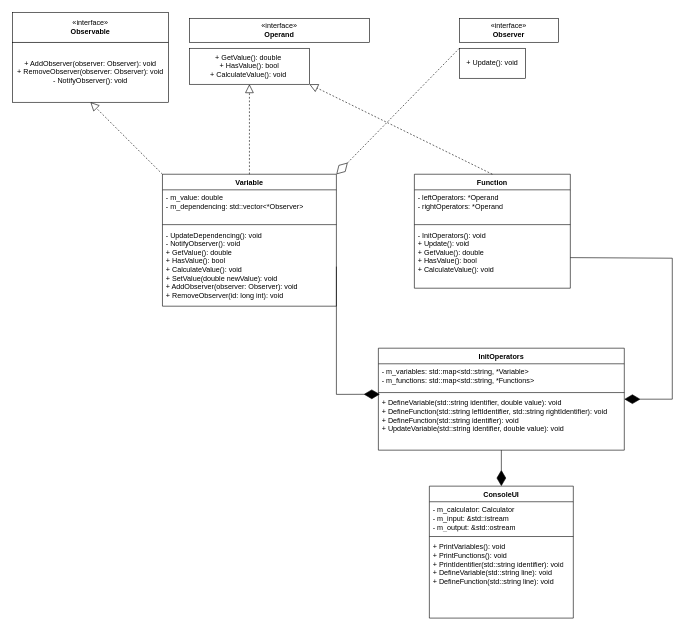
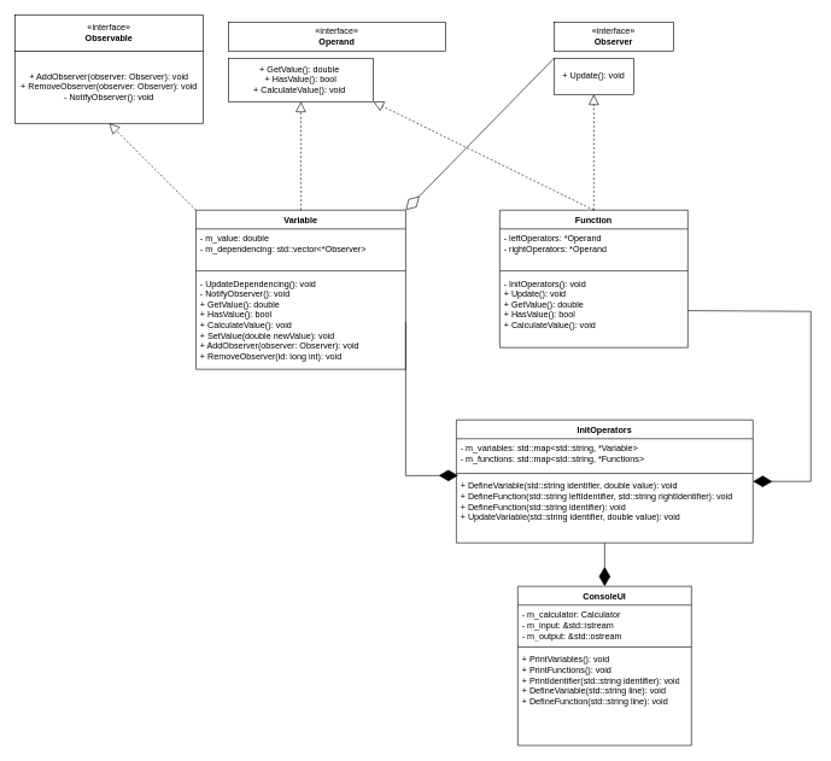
- <mxCell id="28" value="" style="endArrow=diamondThin;endFill=0;endSize=24;html=1;rounded=0;exitX=0;exitY=0;exitDx=0;exitDy=0;entryX=1;entryY=0;entryDx=0;entryDy=0;dashed=1;" edge="1" parent="1" source="9" target="4"><mxGeometry width="160" relative="1" as="geometry"><mxPoint x="660" y="100" as="sourcePoint" /><mxPoint x="740" y="240" as="targetPoint" /></mxGeometry></mxCell>
+ <mxCell id="28" value="" style="endArrow=diamondThin;endFill=0;endSize=24;html=1;rounded=0;exitX=0;exitY=0;exitDx=0;exitDy=0;entryX=1;entryY=0;entryDx=0;entryDy=0;" edge="1" parent="1" source="9" target="4"><mxGeometry width="160" relative="1" as="geometry"><mxPoint x="660" y="100" as="sourcePoint" /><mxPoint x="740" y="240" as="targetPoint" /></mxGeometry></mxCell>
+ <mxCell id="19" value="" style="endArrow=block;dashed=1;endFill=0;endSize=12;html=1;rounded=0;exitX=0.5;exitY=0;exitDx=0;exitDy=0;entryX=0.5;entryY=1;entryDx=0;entryDy=0;" edge="1" parent="1" source="10" target="9"><mxGeometry width="160" relative="1" as="geometry"><mxPoint x="819.58" y="280" as="sourcePoint" /><mxPoint x="825" y="160" as="targetPoint" /></mxGeometry></mxCell>
